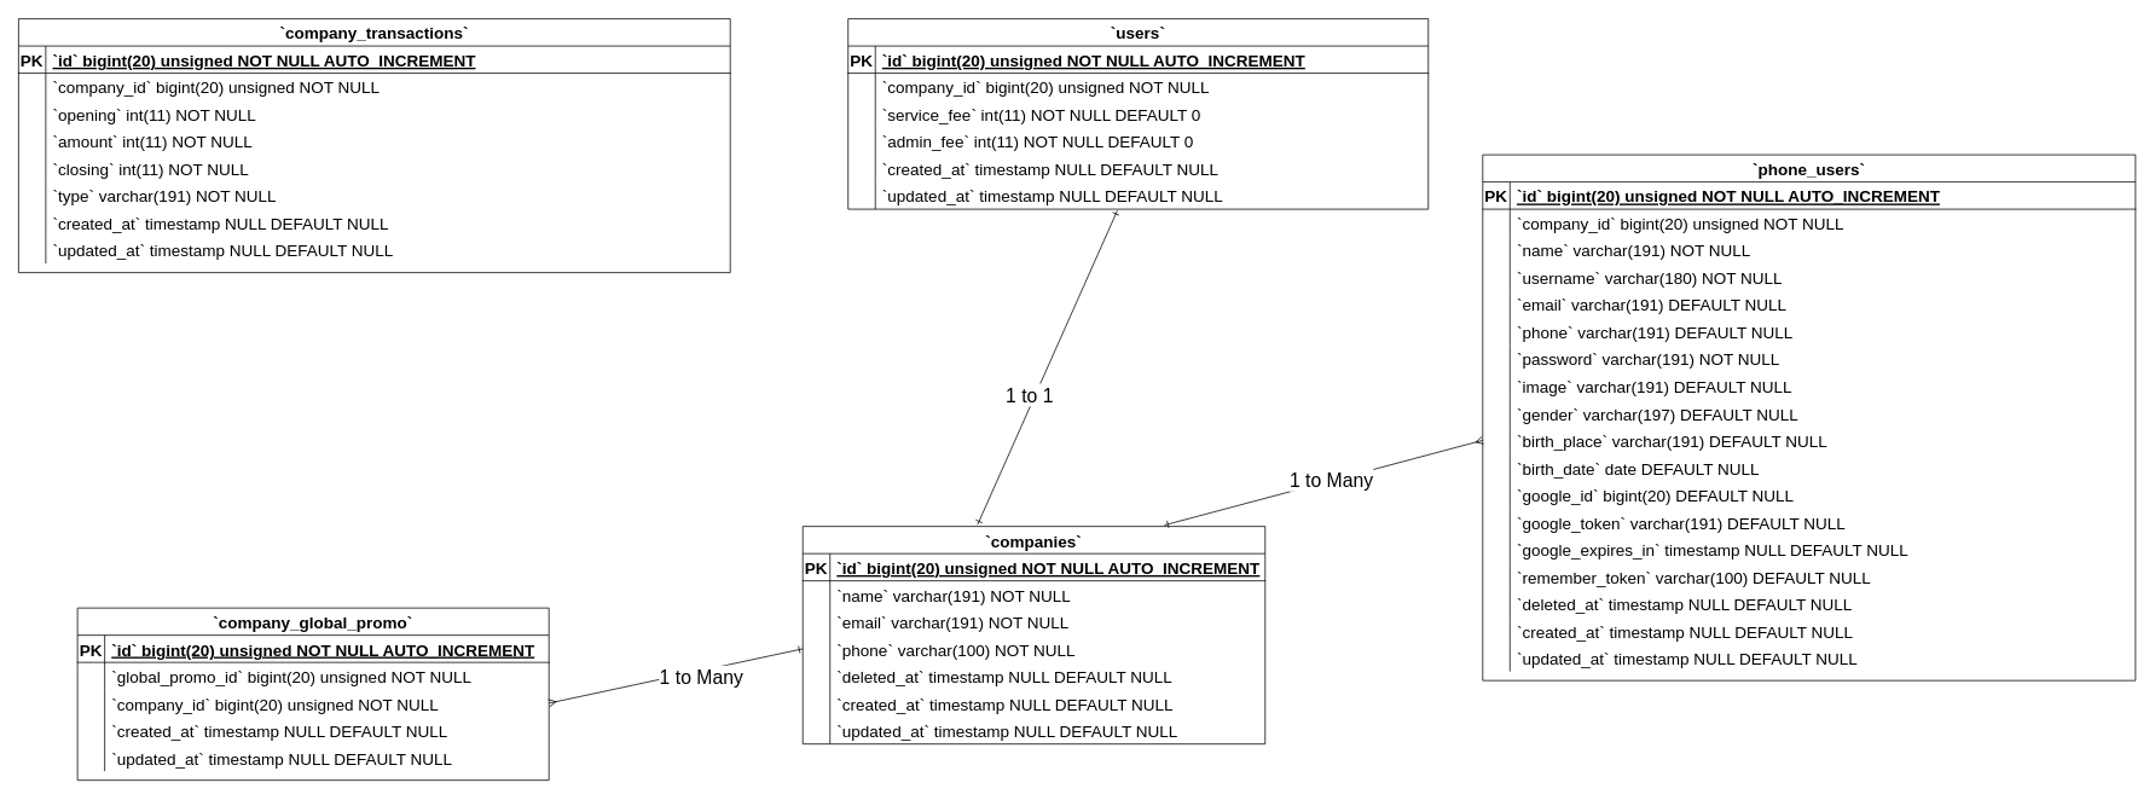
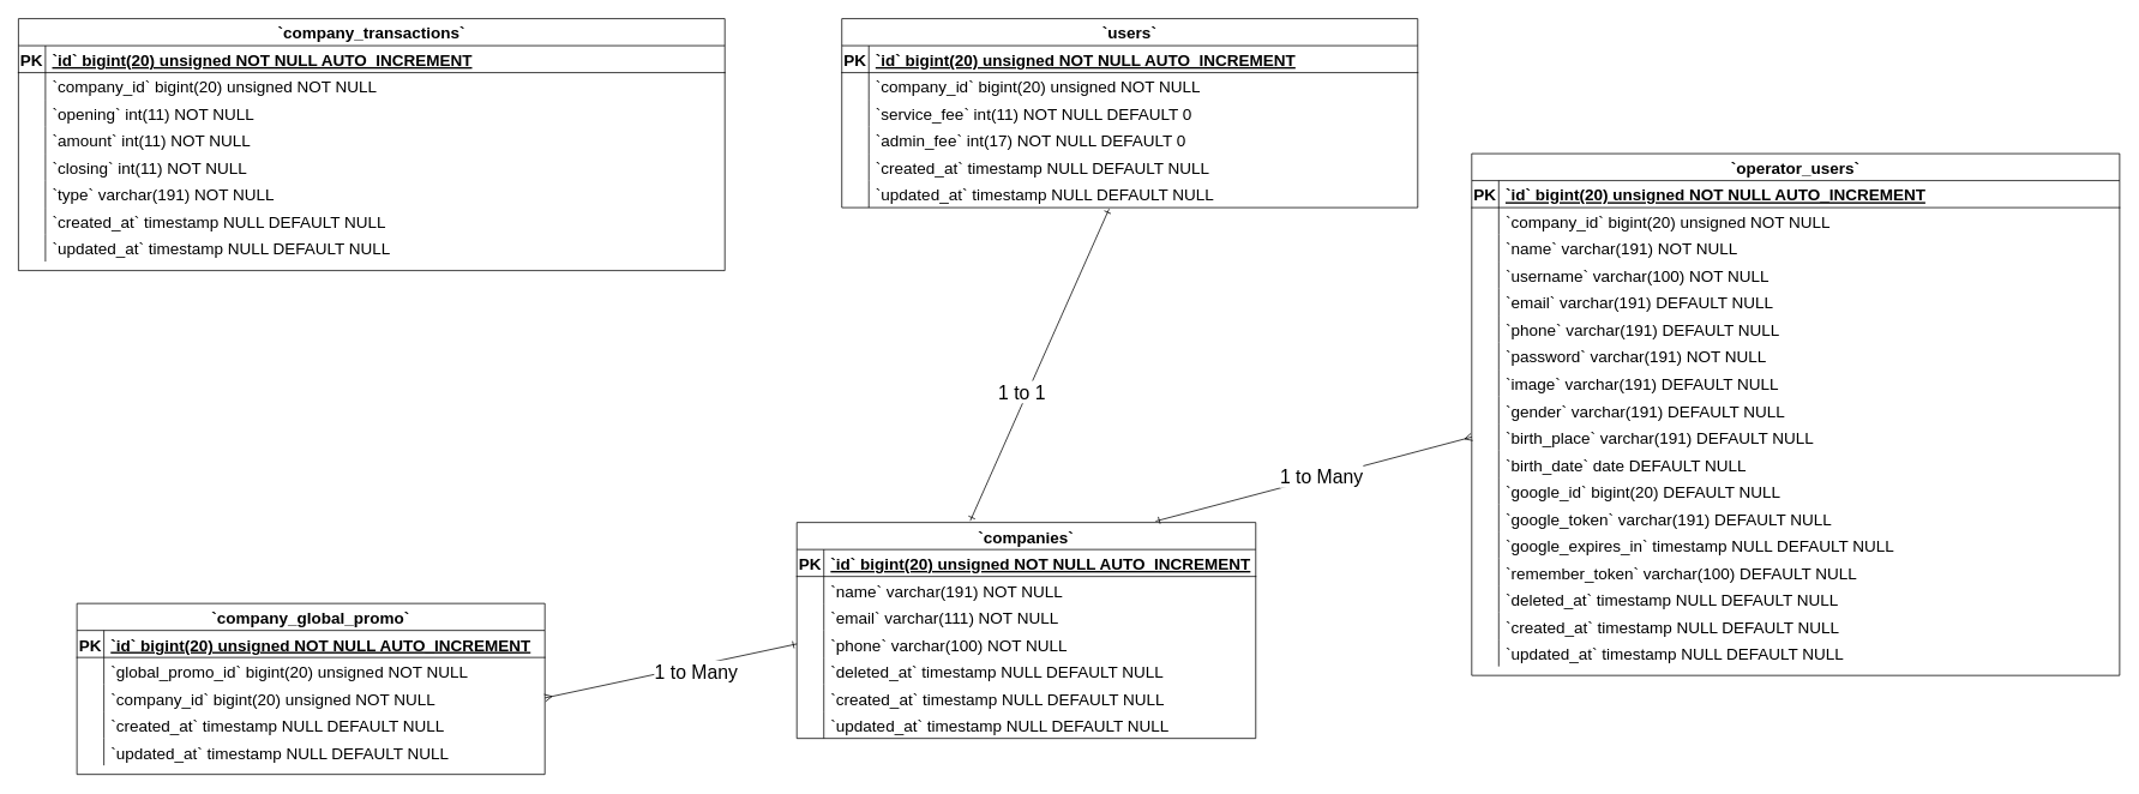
- <mxCell id="77" value="`admin_fee` int(11) NOT NULL DEFAULT 0" style="shape=partialRectangle;overflow=hidden;connectable=0;fillColor=none;align=left;strokeColor=inherit;top=0;left=0;bottom=0;right=0;spacingLeft=6;fontSize=18;" parent="75" vertex="1"><mxGeometry x="30" width="610" height="30" as="geometry"><mxRectangle width="610" height="30" as="alternateBounds" /></mxGeometry></mxCell>
+ <mxCell id="77" value="`admin_fee` int(17) NOT NULL DEFAULT 0" style="shape=partialRectangle;overflow=hidden;connectable=0;fillColor=none;align=left;strokeColor=inherit;top=0;left=0;bottom=0;right=0;spacingLeft=6;fontSize=18;" parent="75" vertex="1"><mxGeometry x="30" width="610" height="30" as="geometry"><mxRectangle width="610" height="30" as="alternateBounds" /></mxGeometry></mxCell>
- <mxCell id="84" value="`phone_users`" style="shape=table;startSize=30;container=1;collapsible=1;childLayout=tableLayout;fixedRows=1;rowLines=0;fontStyle=1;align=center;resizeLast=1;fontSize=18;" parent="1" vertex="1"><mxGeometry x="1635" y="170" width="720" height="580" as="geometry" /></mxCell>
+ <mxCell id="84" value="`operator_users`" style="shape=table;startSize=30;container=1;collapsible=1;childLayout=tableLayout;fixedRows=1;rowLines=0;fontStyle=1;align=center;resizeLast=1;fontSize=18;" parent="1" vertex="1"><mxGeometry x="1635" y="170" width="720" height="580" as="geometry" /></mxCell>
- <mxCell id="96" value="`username` varchar(180) NOT NULL" style="shape=partialRectangle;overflow=hidden;connectable=0;fillColor=none;align=left;strokeColor=inherit;top=0;left=0;bottom=0;right=0;spacingLeft=6;fontSize=18;" parent="94" vertex="1"><mxGeometry x="30" width="690" height="30" as="geometry"><mxRectangle width="690" height="30" as="alternateBounds" /></mxGeometry></mxCell>
+ <mxCell id="96" value="`username` varchar(100) NOT NULL" style="shape=partialRectangle;overflow=hidden;connectable=0;fillColor=none;align=left;strokeColor=inherit;top=0;left=0;bottom=0;right=0;spacingLeft=6;fontSize=18;" parent="94" vertex="1"><mxGeometry x="30" width="690" height="30" as="geometry"><mxRectangle width="690" height="30" as="alternateBounds" /></mxGeometry></mxCell>
- <mxCell id="111" value="`gender` varchar(197) DEFAULT NULL" style="shape=partialRectangle;overflow=hidden;connectable=0;fillColor=none;align=left;strokeColor=inherit;top=0;left=0;bottom=0;right=0;spacingLeft=6;fontSize=18;" parent="109" vertex="1"><mxGeometry x="30" width="690" height="30" as="geometry"><mxRectangle width="690" height="30" as="alternateBounds" /></mxGeometry></mxCell>
+ <mxCell id="111" value="`gender` varchar(191) DEFAULT NULL" style="shape=partialRectangle;overflow=hidden;connectable=0;fillColor=none;align=left;strokeColor=inherit;top=0;left=0;bottom=0;right=0;spacingLeft=6;fontSize=18;" parent="109" vertex="1"><mxGeometry x="30" width="690" height="30" as="geometry"><mxRectangle width="690" height="30" as="alternateBounds" /></mxGeometry></mxCell>
- <mxCell id="11" value="`email` varchar(191) NOT NULL" style="shape=partialRectangle;overflow=hidden;connectable=0;fillColor=none;align=left;strokeColor=inherit;top=0;left=0;bottom=0;right=0;spacingLeft=6;fontSize=18;" parent="9" vertex="1"><mxGeometry x="30" width="480" height="30" as="geometry"><mxRectangle width="480" height="30" as="alternateBounds" /></mxGeometry></mxCell>
+ <mxCell id="11" value="`email` varchar(111) NOT NULL" style="shape=partialRectangle;overflow=hidden;connectable=0;fillColor=none;align=left;strokeColor=inherit;top=0;left=0;bottom=0;right=0;spacingLeft=6;fontSize=18;" parent="9" vertex="1"><mxGeometry x="30" width="480" height="30" as="geometry"><mxRectangle width="480" height="30" as="alternateBounds" /></mxGeometry></mxCell>
